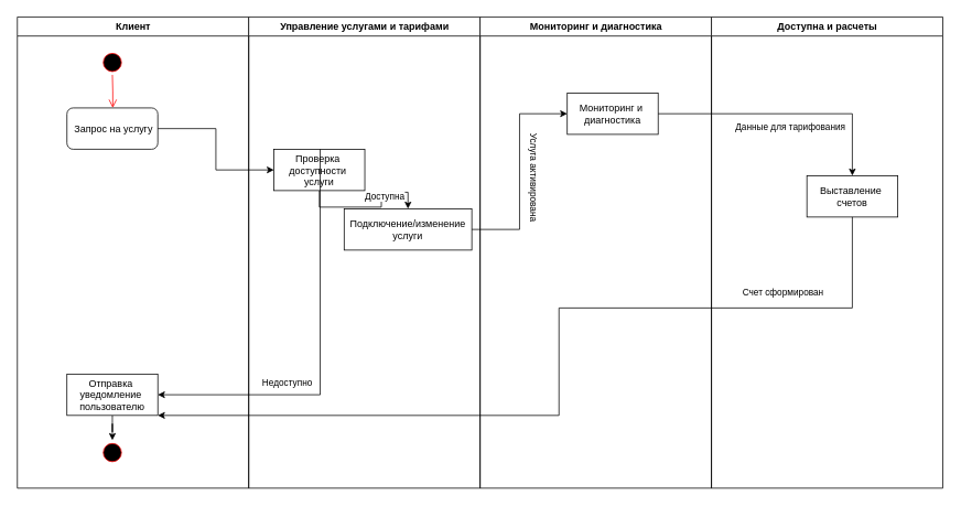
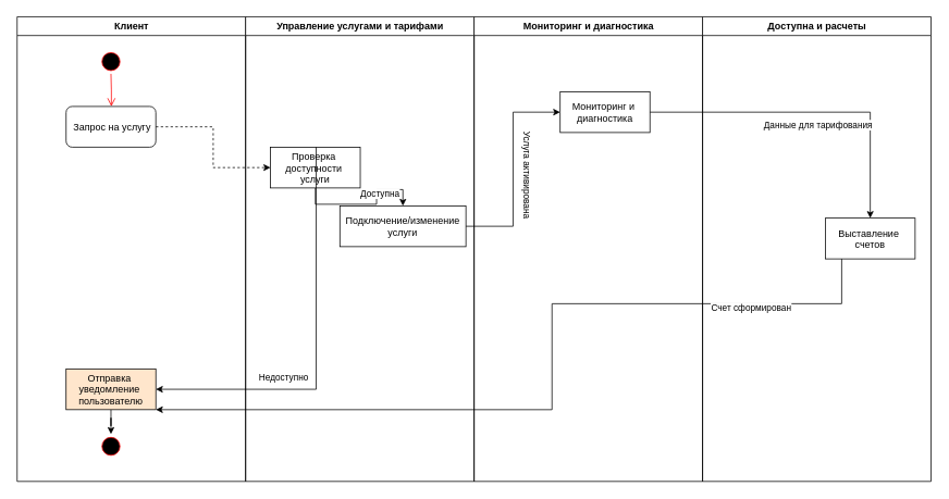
- <mxCell id="18" style="edgeStyle=orthogonalEdgeStyle;rounded=0;orthogonalLoop=1;jettySize=auto;html=1;entryX=0;entryY=0.5;entryDx=0;entryDy=0;" parent="1" source="5" target="12" edge="1"><mxGeometry relative="1" as="geometry" /></mxCell>
+ <mxCell id="18" style="edgeStyle=orthogonalEdgeStyle;rounded=0;orthogonalLoop=1;jettySize=auto;html=1;entryX=0;entryY=0.5;entryDx=0;entryDy=0;dashed=1;" parent="1" source="5" target="12" edge="1"><mxGeometry relative="1" as="geometry" /></mxCell>
- <mxCell id="22" value="Выставление &#10;счетов" style="" vertex="1" parent="21"><mxGeometry x="115.5" y="192" width="110" height="50" as="geometry" /></mxCell>
+ <mxCell id="22" value="Выставление &#10;счетов" style="" vertex="1" parent="21"><mxGeometry x="150.5" y="247" width="110" height="50" as="geometry" /></mxCell>
- <mxCell id="8" value="Отправка &#10;уведомление &#10;пользователю" style="" parent="2" vertex="1"><mxGeometry x="60" y="432" width="110" height="50" as="geometry" /></mxCell>
+ <mxCell id="8" value="Отправка &#10;уведомление &#10;пользователю" style="fillColor=#ffe6cc;" parent="2" vertex="1"><mxGeometry x="60" y="432" width="110" height="50" as="geometry" /></mxCell>
